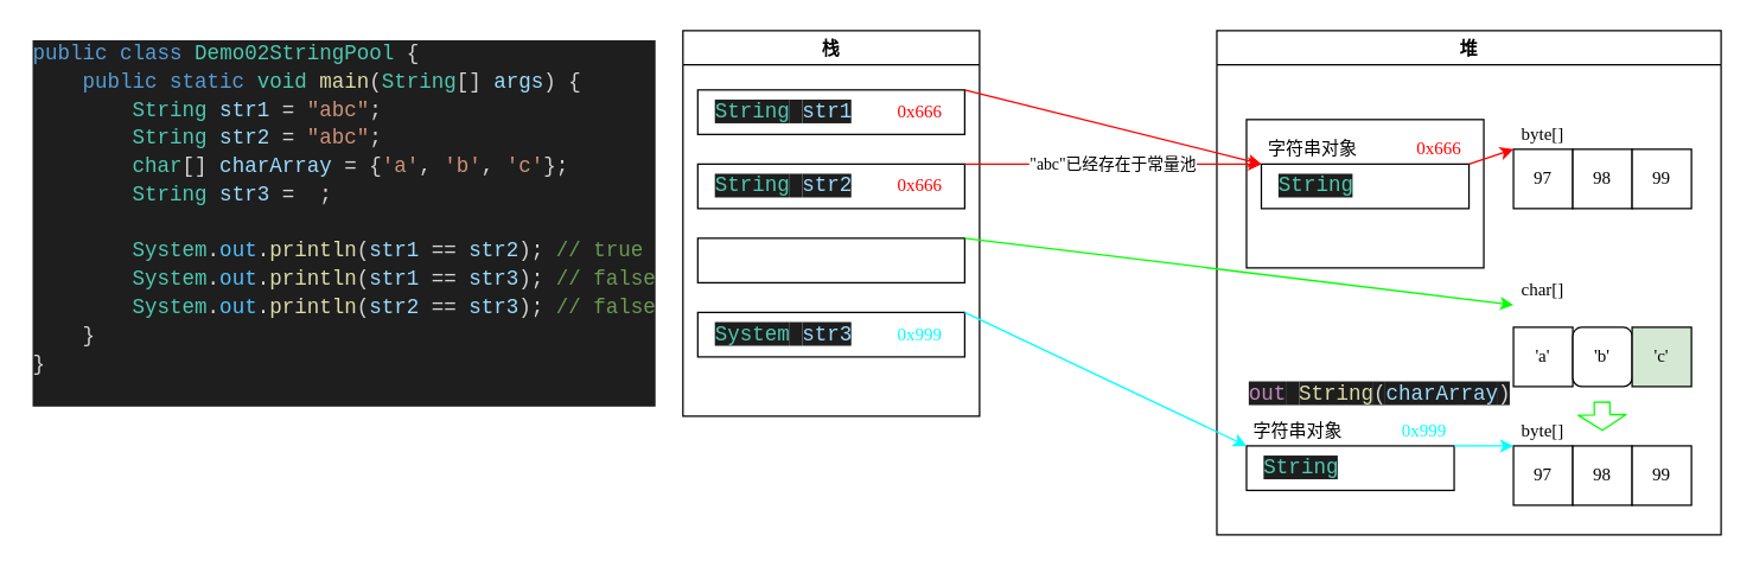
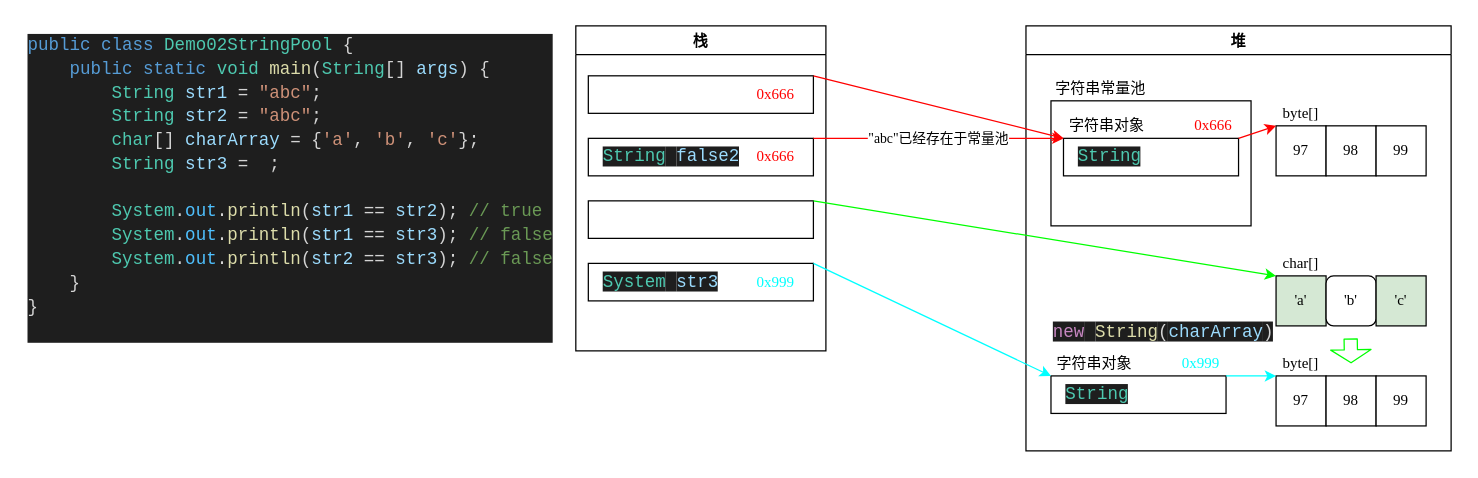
+ <mxCell id="15" value="字符串常量池" style="text;html=1;strokeColor=none;fillColor=none;align=center;verticalAlign=middle;whiteSpace=wrap;rounded=0;fontFamily=Consolas;" vertex="1" parent="14"><mxGeometry x="20" y="40" width="80" height="20" as="geometry" /></mxCell>
- <mxCell id="5" value="&lt;span style=&quot;font-family: consolas, &amp;quot;courier new&amp;quot;, monospace; font-size: 14px; font-style: normal; font-weight: 400; letter-spacing: normal; text-align: left; text-indent: 0px; text-transform: none; word-spacing: 0px; background-color: rgb(30, 30, 30); color: rgb(78, 201, 176);&quot;&gt;String&lt;/span&gt;&lt;span style=&quot;color: rgb(212, 212, 212); font-family: consolas, &amp;quot;courier new&amp;quot;, monospace; font-size: 14px; font-style: normal; font-weight: 400; letter-spacing: normal; text-align: left; text-indent: 0px; text-transform: none; word-spacing: 0px; background-color: rgb(30, 30, 30);&quot;&gt;&amp;nbsp;&lt;/span&gt;&lt;span style=&quot;font-family: consolas, &amp;quot;courier new&amp;quot;, monospace; font-size: 14px; font-style: normal; font-weight: 400; letter-spacing: normal; text-align: left; text-indent: 0px; text-transform: none; word-spacing: 0px; background-color: rgb(30, 30, 30); color: rgb(156, 220, 254);&quot;&gt;str1&lt;/span&gt;" style="text;whiteSpace=wrap;html=1;fontFamily=Consolas;" vertex="1" parent="3"><mxGeometry x="20" y="40" width="110" height="30" as="geometry" /></mxCell>
- <mxCell id="7" value="&lt;span style=&quot;font-family: &amp;#34;consolas&amp;#34; , &amp;#34;courier new&amp;#34; , monospace ; font-size: 14px ; font-style: normal ; font-weight: 400 ; letter-spacing: normal ; text-align: left ; text-indent: 0px ; text-transform: none ; word-spacing: 0px ; background-color: rgb(30 , 30 , 30) ; color: rgb(78 , 201 , 176)&quot;&gt;String&lt;/span&gt;&lt;span style=&quot;color: rgb(212 , 212 , 212) ; font-family: &amp;#34;consolas&amp;#34; , &amp;#34;courier new&amp;#34; , monospace ; font-size: 14px ; font-style: normal ; font-weight: 400 ; letter-spacing: normal ; text-align: left ; text-indent: 0px ; text-transform: none ; word-spacing: 0px ; background-color: rgb(30 , 30 , 30)&quot;&gt;&amp;nbsp;&lt;/span&gt;&lt;span style=&quot;font-family: &amp;#34;consolas&amp;#34; , &amp;#34;courier new&amp;#34; , monospace ; font-size: 14px ; font-style: normal ; font-weight: 400 ; letter-spacing: normal ; text-align: left ; text-indent: 0px ; text-transform: none ; word-spacing: 0px ; background-color: rgb(30 , 30 , 30) ; color: rgb(156 , 220 , 254)&quot;&gt;str2&lt;/span&gt;" style="text;whiteSpace=wrap;html=1;fontFamily=Consolas;" vertex="1" parent="3"><mxGeometry x="20" y="90" width="120" height="30" as="geometry" /></mxCell>
+ <mxCell id="7" value="&lt;span style=&quot;font-family: &amp;#34;consolas&amp;#34; , &amp;#34;courier new&amp;#34; , monospace ; font-size: 14px ; font-style: normal ; font-weight: 400 ; letter-spacing: normal ; text-align: left ; text-indent: 0px ; text-transform: none ; word-spacing: 0px ; background-color: rgb(30 , 30 , 30) ; color: rgb(78 , 201 , 176)&quot;&gt;String&lt;/span&gt;&lt;span style=&quot;color: rgb(212 , 212 , 212) ; font-family: &amp;#34;consolas&amp;#34; , &amp;#34;courier new&amp;#34; , monospace ; font-size: 14px ; font-style: normal ; font-weight: 400 ; letter-spacing: normal ; text-align: left ; text-indent: 0px ; text-transform: none ; word-spacing: 0px ; background-color: rgb(30 , 30 , 30)&quot;&gt;&amp;nbsp;&lt;/span&gt;&lt;span style=&quot;font-family: &amp;#34;consolas&amp;#34; , &amp;#34;courier new&amp;#34; , monospace ; font-size: 14px ; font-style: normal ; font-weight: 400 ; letter-spacing: normal ; text-align: left ; text-indent: 0px ; text-transform: none ; word-spacing: 0px ; background-color: rgb(30 , 30 , 30) ; color: rgb(156 , 220 , 254)&quot;&gt;false2&lt;/span&gt;" style="text;whiteSpace=wrap;html=1;fontFamily=Consolas;" vertex="1" parent="3"><mxGeometry x="20" y="90" width="120" height="30" as="geometry" /></mxCell>
- <mxCell id="29" value="char[]" style="text;html=1;strokeColor=none;fillColor=none;align=center;verticalAlign=middle;whiteSpace=wrap;rounded=0;fontFamily=Consolas;" vertex="1" parent="14"><mxGeometry x="200" y="165" width="40" height="20" as="geometry" /></mxCell>
+ <mxCell id="29" value="char[]" style="text;html=1;strokeColor=none;fillColor=none;align=center;verticalAlign=middle;whiteSpace=wrap;rounded=0;fontFamily=Consolas;" vertex="1" parent="14"><mxGeometry x="200" y="180" width="40" height="20" as="geometry" /></mxCell>
- <mxCell id="26" value="'a'" style="rounded=0;whiteSpace=wrap;html=1;fontFamily=Consolas;" vertex="1" parent="14"><mxGeometry x="200" y="200" width="40" height="40" as="geometry" /></mxCell>
+ <mxCell id="26" value="'a'" style="rounded=0;whiteSpace=wrap;html=1;fontFamily=Consolas;fillColor=#d5e8d4;" vertex="1" parent="14"><mxGeometry x="200" y="200" width="40" height="40" as="geometry" /></mxCell>
- <mxCell id="36" value="&lt;span style=&quot;font-family: consolas, &amp;quot;courier new&amp;quot;, monospace; font-size: 14px; font-style: normal; font-weight: 400; letter-spacing: normal; text-align: left; text-indent: 0px; text-transform: none; word-spacing: 0px; background-color: rgb(30, 30, 30); color: rgb(197, 134, 192);&quot;&gt;out&lt;/span&gt;&lt;span style=&quot;color: rgb(212, 212, 212); font-family: consolas, &amp;quot;courier new&amp;quot;, monospace; font-size: 14px; font-style: normal; font-weight: 400; letter-spacing: normal; text-align: left; text-indent: 0px; text-transform: none; word-spacing: 0px; background-color: rgb(30, 30, 30);&quot;&gt;&amp;nbsp;&lt;/span&gt;&lt;span style=&quot;font-family: consolas, &amp;quot;courier new&amp;quot;, monospace; font-size: 14px; font-style: normal; font-weight: 400; letter-spacing: normal; text-align: left; text-indent: 0px; text-transform: none; word-spacing: 0px; background-color: rgb(30, 30, 30); color: rgb(220, 220, 170);&quot;&gt;String&lt;/span&gt;&lt;span style=&quot;color: rgb(212, 212, 212); font-family: consolas, &amp;quot;courier new&amp;quot;, monospace; font-size: 14px; font-style: normal; font-weight: 400; letter-spacing: normal; text-align: left; text-indent: 0px; text-transform: none; word-spacing: 0px; background-color: rgb(30, 30, 30);&quot;&gt;(&lt;/span&gt;&lt;span style=&quot;font-family: consolas, &amp;quot;courier new&amp;quot;, monospace; font-size: 14px; font-style: normal; font-weight: 400; letter-spacing: normal; text-align: left; text-indent: 0px; text-transform: none; word-spacing: 0px; background-color: rgb(30, 30, 30); color: rgb(156, 220, 254);&quot;&gt;charArray&lt;/span&gt;&lt;span style=&quot;color: rgb(212, 212, 212); font-family: consolas, &amp;quot;courier new&amp;quot;, monospace; font-size: 14px; font-style: normal; font-weight: 400; letter-spacing: normal; text-align: left; text-indent: 0px; text-transform: none; word-spacing: 0px; background-color: rgb(30, 30, 30);&quot;&gt;)&lt;/span&gt;" style="text;whiteSpace=wrap;html=1;fontFamily=Lucida Console;fontColor=#FF0000;" vertex="1" parent="14"><mxGeometry x="20" y="230" width="190" height="30" as="geometry" /></mxCell>
+ <mxCell id="36" value="&lt;span style=&quot;font-family: consolas, &amp;quot;courier new&amp;quot;, monospace; font-size: 14px; font-style: normal; font-weight: 400; letter-spacing: normal; text-align: left; text-indent: 0px; text-transform: none; word-spacing: 0px; background-color: rgb(30, 30, 30); color: rgb(197, 134, 192);&quot;&gt;new&lt;/span&gt;&lt;span style=&quot;color: rgb(212, 212, 212); font-family: consolas, &amp;quot;courier new&amp;quot;, monospace; font-size: 14px; font-style: normal; font-weight: 400; letter-spacing: normal; text-align: left; text-indent: 0px; text-transform: none; word-spacing: 0px; background-color: rgb(30, 30, 30);&quot;&gt;&amp;nbsp;&lt;/span&gt;&lt;span style=&quot;font-family: consolas, &amp;quot;courier new&amp;quot;, monospace; font-size: 14px; font-style: normal; font-weight: 400; letter-spacing: normal; text-align: left; text-indent: 0px; text-transform: none; word-spacing: 0px; background-color: rgb(30, 30, 30); color: rgb(220, 220, 170);&quot;&gt;String&lt;/span&gt;&lt;span style=&quot;color: rgb(212, 212, 212); font-family: consolas, &amp;quot;courier new&amp;quot;, monospace; font-size: 14px; font-style: normal; font-weight: 400; letter-spacing: normal; text-align: left; text-indent: 0px; text-transform: none; word-spacing: 0px; background-color: rgb(30, 30, 30);&quot;&gt;(&lt;/span&gt;&lt;span style=&quot;font-family: consolas, &amp;quot;courier new&amp;quot;, monospace; font-size: 14px; font-style: normal; font-weight: 400; letter-spacing: normal; text-align: left; text-indent: 0px; text-transform: none; word-spacing: 0px; background-color: rgb(30, 30, 30); color: rgb(156, 220, 254);&quot;&gt;charArray&lt;/span&gt;&lt;span style=&quot;color: rgb(212, 212, 212); font-family: consolas, &amp;quot;courier new&amp;quot;, monospace; font-size: 14px; font-style: normal; font-weight: 400; letter-spacing: normal; text-align: left; text-indent: 0px; text-transform: none; word-spacing: 0px; background-color: rgb(30, 30, 30);&quot;&gt;)&lt;/span&gt;" style="text;whiteSpace=wrap;html=1;fontFamily=Lucida Console;fontColor=#FF0000;" vertex="1" parent="14"><mxGeometry x="20" y="230" width="190" height="30" as="geometry" /></mxCell>
